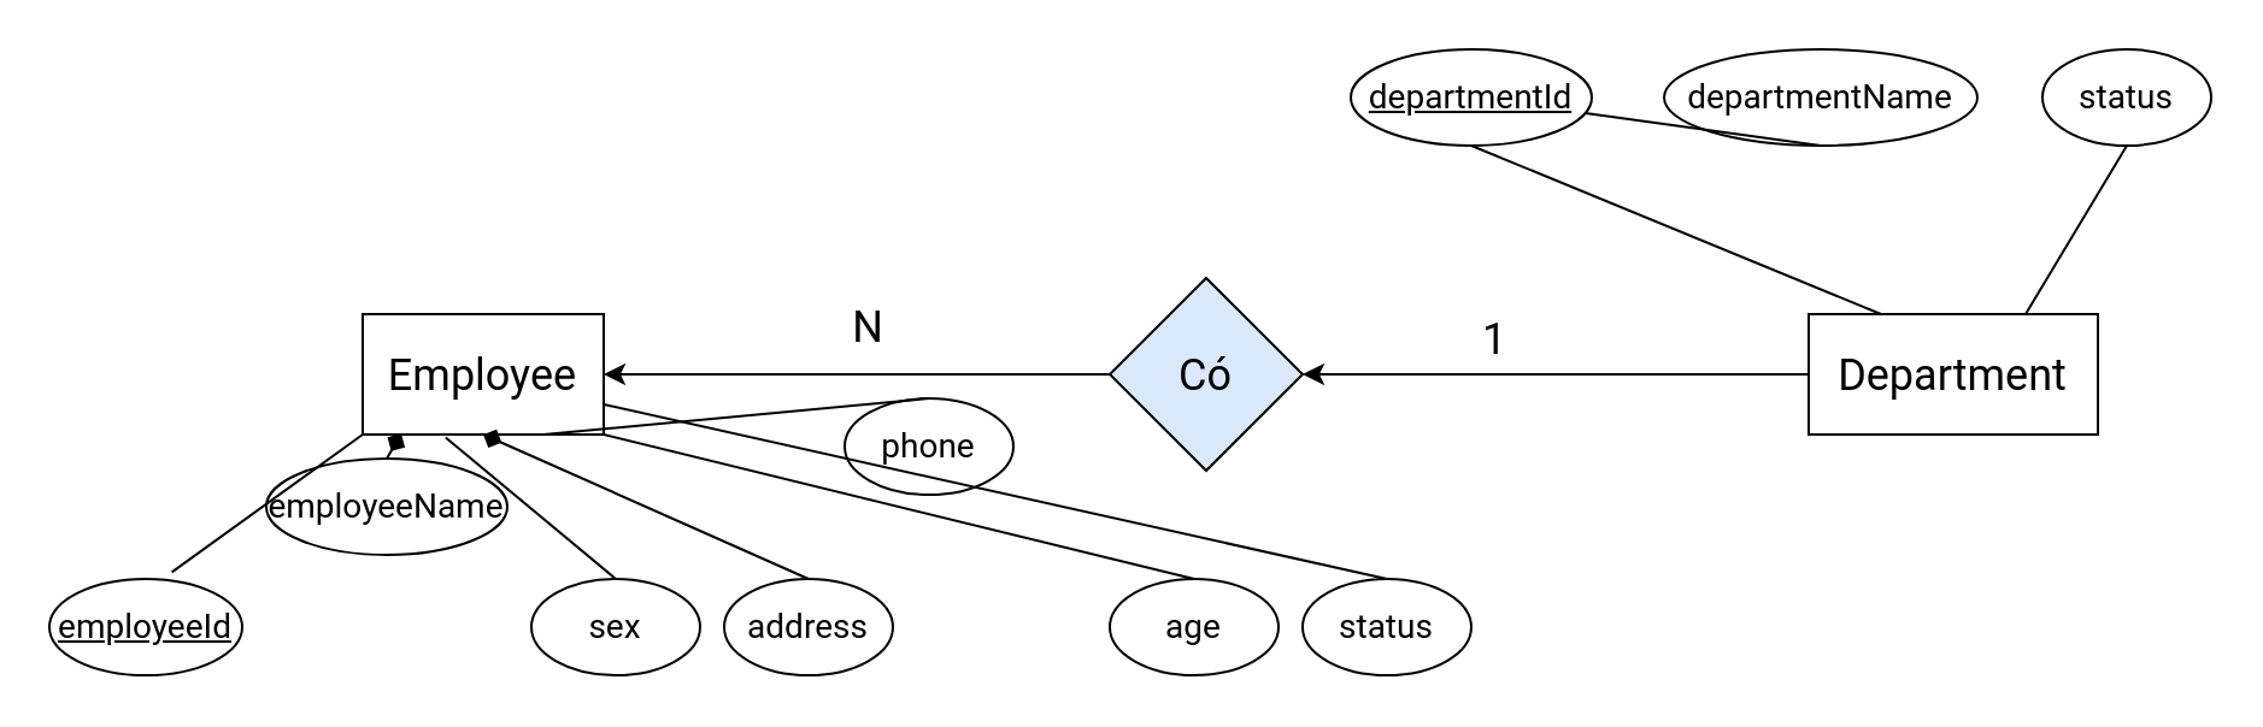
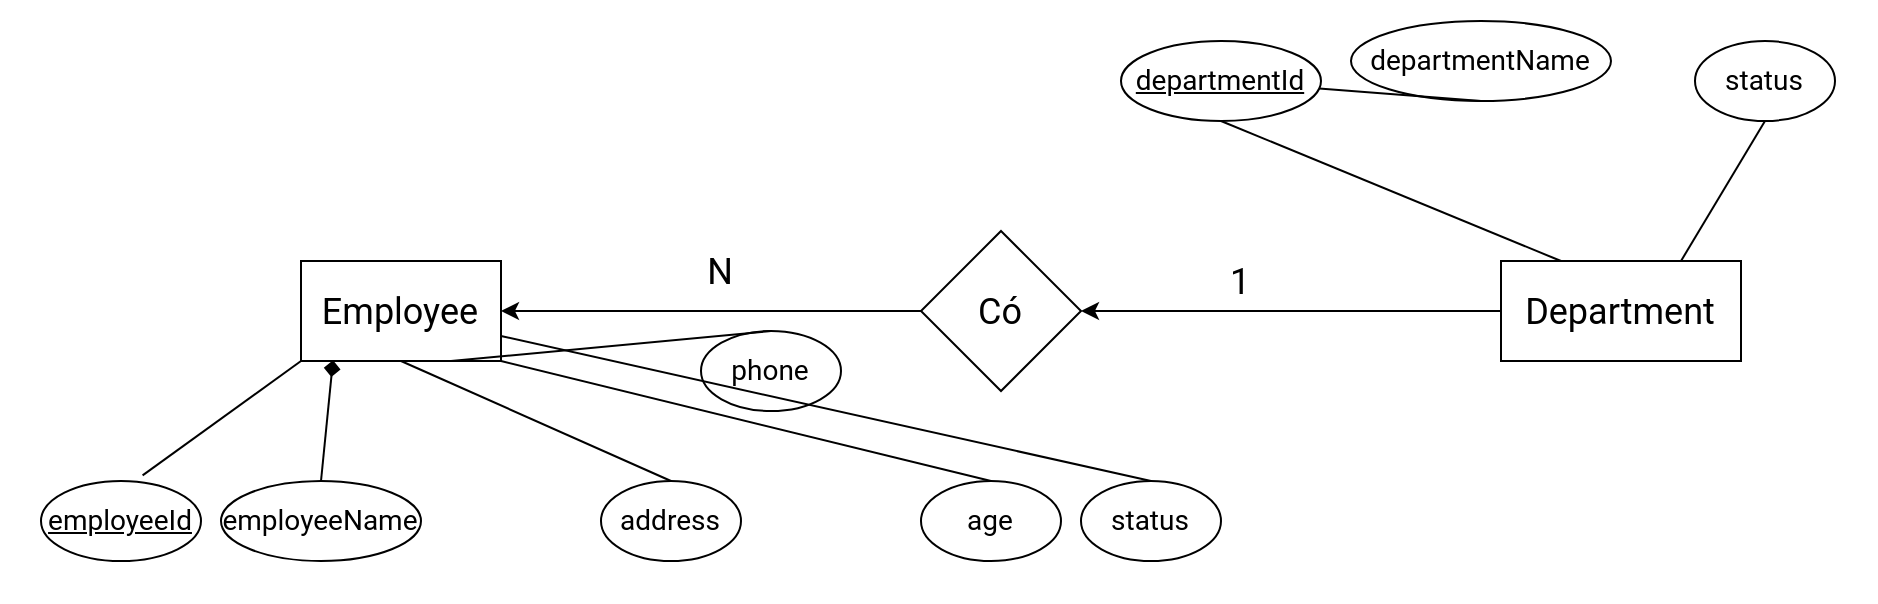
- <mxCell id="24" value="&lt;span style=&quot;font-family: Roboto;&quot;&gt;&lt;font style=&quot;font-size: 14px;&quot;&gt;departmentName&lt;/font&gt;&lt;/span&gt;" style="ellipse;whiteSpace=wrap;html=1;" parent="1" vertex="1"><mxGeometry x="690" y="20" width="130" height="40" as="geometry" /></mxCell>
+ <mxCell id="24" value="&lt;span style=&quot;font-family: Roboto;&quot;&gt;&lt;font style=&quot;font-size: 14px;&quot;&gt;departmentName&lt;/font&gt;&lt;/span&gt;" style="ellipse;whiteSpace=wrap;html=1;" parent="1" vertex="1"><mxGeometry x="675" y="10" width="130" height="40" as="geometry" /></mxCell>
- <mxCell id="4" value="&lt;font style=&quot;font-size: 18px;&quot; face=&quot;Roboto&quot;&gt;Có&lt;/font&gt;" style="rhombus;whiteSpace=wrap;html=1;fillColor=#dae8fc;" parent="1" vertex="1"><mxGeometry x="460" y="115" width="80" height="80" as="geometry" /></mxCell>
+ <mxCell id="4" value="&lt;font style=&quot;font-size: 18px;&quot; face=&quot;Roboto&quot;&gt;Có&lt;/font&gt;" style="rhombus;whiteSpace=wrap;html=1;" parent="1" vertex="1"><mxGeometry x="460" y="115" width="80" height="80" as="geometry" /></mxCell>
- <mxCell id="19" value="" style="endArrow=diamond;html=1;rounded=0;entryX=0.5;entryY=1;entryDx=0;entryDy=0;exitX=0.5;exitY=0;exitDx=0;exitDy=0;" parent="1" source="12" target="2" edge="1"><mxGeometry width="50" height="50" relative="1" as="geometry"><mxPoint x="410" y="330" as="sourcePoint" /><mxPoint x="460" y="280" as="targetPoint" /></mxGeometry></mxCell>
+ <mxCell id="19" value="" style="endArrow=none;html=1;rounded=0;entryX=0.5;entryY=1;entryDx=0;entryDy=0;exitX=0.5;exitY=0;exitDx=0;exitDy=0;" parent="1" source="12" target="2" edge="1"><mxGeometry width="50" height="50" relative="1" as="geometry"><mxPoint x="410" y="330" as="sourcePoint" /><mxPoint x="460" y="280" as="targetPoint" /></mxGeometry></mxCell>
- <mxCell id="10" value="&lt;span style=&quot;font-family: Roboto;&quot;&gt;&lt;font style=&quot;font-size: 14px;&quot;&gt;employeeName&lt;/font&gt;&lt;/span&gt;" style="ellipse;whiteSpace=wrap;html=1;" parent="1" vertex="1"><mxGeometry x="110" y="190" width="100" height="40" as="geometry" /></mxCell>
+ <mxCell id="10" value="&lt;span style=&quot;font-family: Roboto;&quot;&gt;&lt;font style=&quot;font-size: 14px;&quot;&gt;employeeName&lt;/font&gt;&lt;/span&gt;" style="ellipse;whiteSpace=wrap;html=1;" parent="1" vertex="1"><mxGeometry x="110" y="240" width="100" height="40" as="geometry" /></mxCell>
- <mxCell id="18" value="" style="endArrow=none;html=1;rounded=0;exitX=0.5;exitY=0;exitDx=0;exitDy=0;entryX=0.344;entryY=1.024;entryDx=0;entryDy=0;entryPerimeter=0;" parent="1" source="11" target="2" edge="1"><mxGeometry width="50" height="50" relative="1" as="geometry"><mxPoint x="170" y="230" as="sourcePoint" /><mxPoint x="220" y="180" as="targetPoint" /></mxGeometry></mxCell>
- <mxCell id="11" value="&lt;span style=&quot;font-family: Roboto;&quot;&gt;&lt;font style=&quot;font-size: 14px;&quot;&gt;sex&lt;/font&gt;&lt;/span&gt;" style="ellipse;whiteSpace=wrap;html=1;" parent="1" vertex="1"><mxGeometry x="220" y="240" width="70" height="40" as="geometry" /></mxCell>
